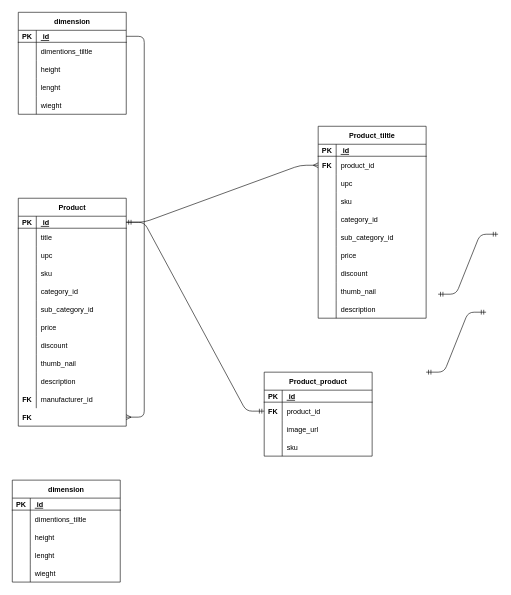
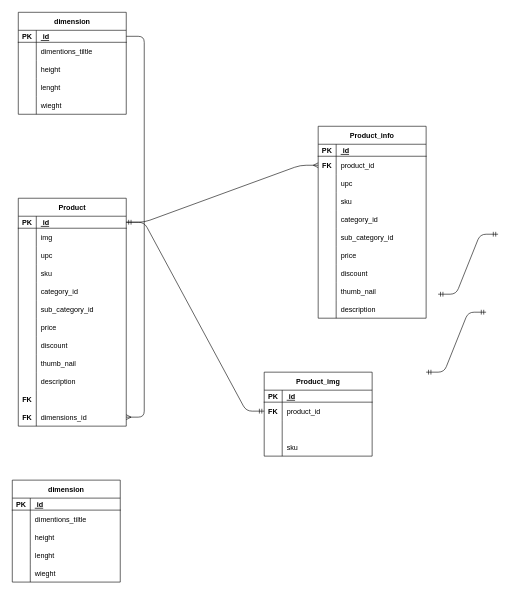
- <mxCell id="39" value="Product_tiltle" style="shape=table;startSize=30;container=1;collapsible=1;childLayout=tableLayout;fixedRows=1;rowLines=0;fontStyle=1;align=center;resizeLast=1;" parent="1" vertex="1"><mxGeometry x="530" y="210" width="180" height="320" as="geometry" /></mxCell>
+ <mxCell id="39" value="Product_info" style="shape=table;startSize=30;container=1;collapsible=1;childLayout=tableLayout;fixedRows=1;rowLines=0;fontStyle=1;align=center;resizeLast=1;" parent="1" vertex="1"><mxGeometry x="530" y="210" width="180" height="320" as="geometry" /></mxCell>
- <mxCell id="8" value="title" style="shape=partialRectangle;connectable=0;fillColor=none;top=0;left=0;bottom=0;right=0;align=left;spacingLeft=6;overflow=hidden;" parent="6" vertex="1"><mxGeometry x="30" width="150" height="30" as="geometry" /></mxCell>
+ <mxCell id="8" value="img" style="shape=partialRectangle;connectable=0;fillColor=none;top=0;left=0;bottom=0;right=0;align=left;spacingLeft=6;overflow=hidden;" parent="6" vertex="1"><mxGeometry x="30" width="150" height="30" as="geometry" /></mxCell>
- <mxCell id="70" value="Product_product" style="shape=table;startSize=30;container=1;collapsible=1;childLayout=tableLayout;fixedRows=1;rowLines=0;fontStyle=1;align=center;resizeLast=1;" parent="1" vertex="1"><mxGeometry x="440" y="620" width="180" height="140" as="geometry" /></mxCell>
+ <mxCell id="70" value="Product_img" style="shape=table;startSize=30;container=1;collapsible=1;childLayout=tableLayout;fixedRows=1;rowLines=0;fontStyle=1;align=center;resizeLast=1;" parent="1" vertex="1"><mxGeometry x="440" y="620" width="180" height="140" as="geometry" /></mxCell>
- <mxCell id="35" value="manufacturer_id" style="shape=partialRectangle;connectable=0;fillColor=none;top=0;left=0;bottom=0;right=0;align=left;spacingLeft=6;overflow=hidden;" parent="33" vertex="1"><mxGeometry x="30" width="150" height="30" as="geometry" /></mxCell>
+ <mxCell id="38" value="dimensions_id" style="shape=partialRectangle;connectable=0;fillColor=none;top=0;left=0;bottom=0;right=0;align=left;spacingLeft=6;overflow=hidden;" parent="36" vertex="1"><mxGeometry x="30" width="150" height="30" as="geometry" /></mxCell>
- <mxCell id="79" value="image_url" style="shape=partialRectangle;connectable=0;fillColor=none;top=0;left=0;bottom=0;right=0;align=left;spacingLeft=6;overflow=hidden;" parent="77" vertex="1"><mxGeometry x="30" width="150" height="30" as="geometry" /></mxCell>
